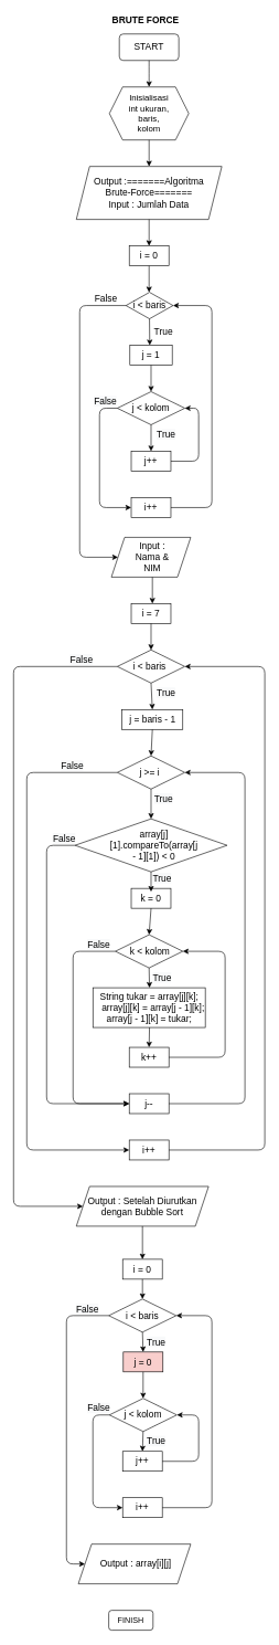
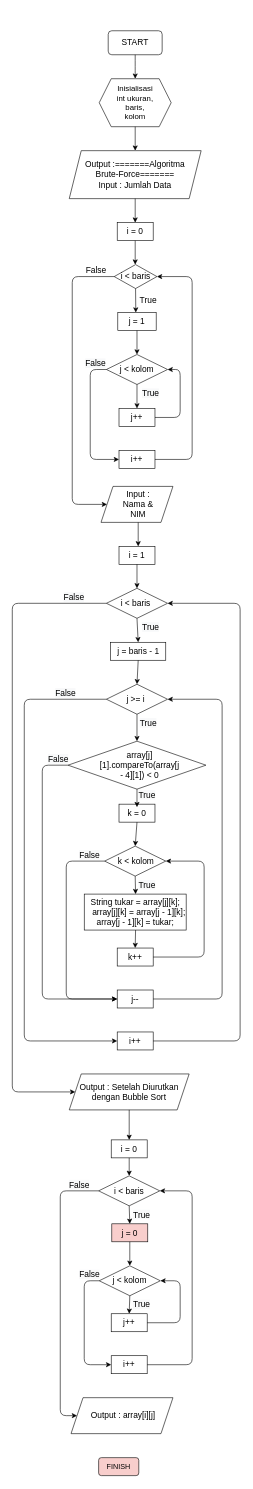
- <mxCell id="90" value="&lt;span style=&quot;font-size: 14px&quot;&gt;&lt;b&gt;BRUTE FORCE&lt;/b&gt;&lt;/span&gt;" style="text;html=1;strokeColor=none;fillColor=none;align=center;verticalAlign=middle;whiteSpace=wrap;rounded=0;" parent="1" vertex="1"><mxGeometry x="150" y="20" width="140" height="20" as="geometry" /></mxCell>
- <mxCell id="40" value="&lt;span style=&quot;font-size: 14px&quot;&gt;i = 7&lt;/span&gt;" style="text;html=1;strokeColor=none;fillColor=none;align=center;verticalAlign=middle;whiteSpace=wrap;rounded=0;" parent="1" vertex="1"><mxGeometry x="208" y="915" width="40" height="20" as="geometry" /></mxCell>
+ <mxCell id="40" value="&lt;span style=&quot;font-size: 14px&quot;&gt;i = 1&lt;/span&gt;" style="text;html=1;strokeColor=none;fillColor=none;align=center;verticalAlign=middle;whiteSpace=wrap;rounded=0;" parent="1" vertex="1"><mxGeometry x="208" y="915" width="40" height="20" as="geometry" /></mxCell>
- <mxCell id="50" value="&lt;span style=&quot;font-size: 14px&quot;&gt;array[j][1].compareTo(array[j - 1][1]) &amp;lt; 0&lt;/span&gt;" style="text;html=1;strokeColor=none;fillColor=none;align=center;verticalAlign=middle;whiteSpace=wrap;rounded=0;" parent="1" vertex="1"><mxGeometry x="165" y="1260" width="135" height="30" as="geometry" /></mxCell>
+ <mxCell id="50" value="&lt;span style=&quot;font-size: 14px&quot;&gt;array[j][1].compareTo(array[j - 4][1]) &amp;lt; 0&lt;/span&gt;" style="text;html=1;strokeColor=none;fillColor=none;align=center;verticalAlign=middle;whiteSpace=wrap;rounded=0;" parent="1" vertex="1"><mxGeometry x="165" y="1260" width="135" height="30" as="geometry" /></mxCell>
- <mxCell id="89" value="FINISH" style="rounded=1;whiteSpace=wrap;html=1;" parent="1" vertex="1"><mxGeometry x="164" y="2430" width="67" height="30" as="geometry" /></mxCell>
+ <mxCell id="89" value="FINISH" style="rounded=1;whiteSpace=wrap;html=1;fillColor=#f8cecc;" parent="1" vertex="1"><mxGeometry x="164" y="2430" width="67" height="30" as="geometry" /></mxCell>
